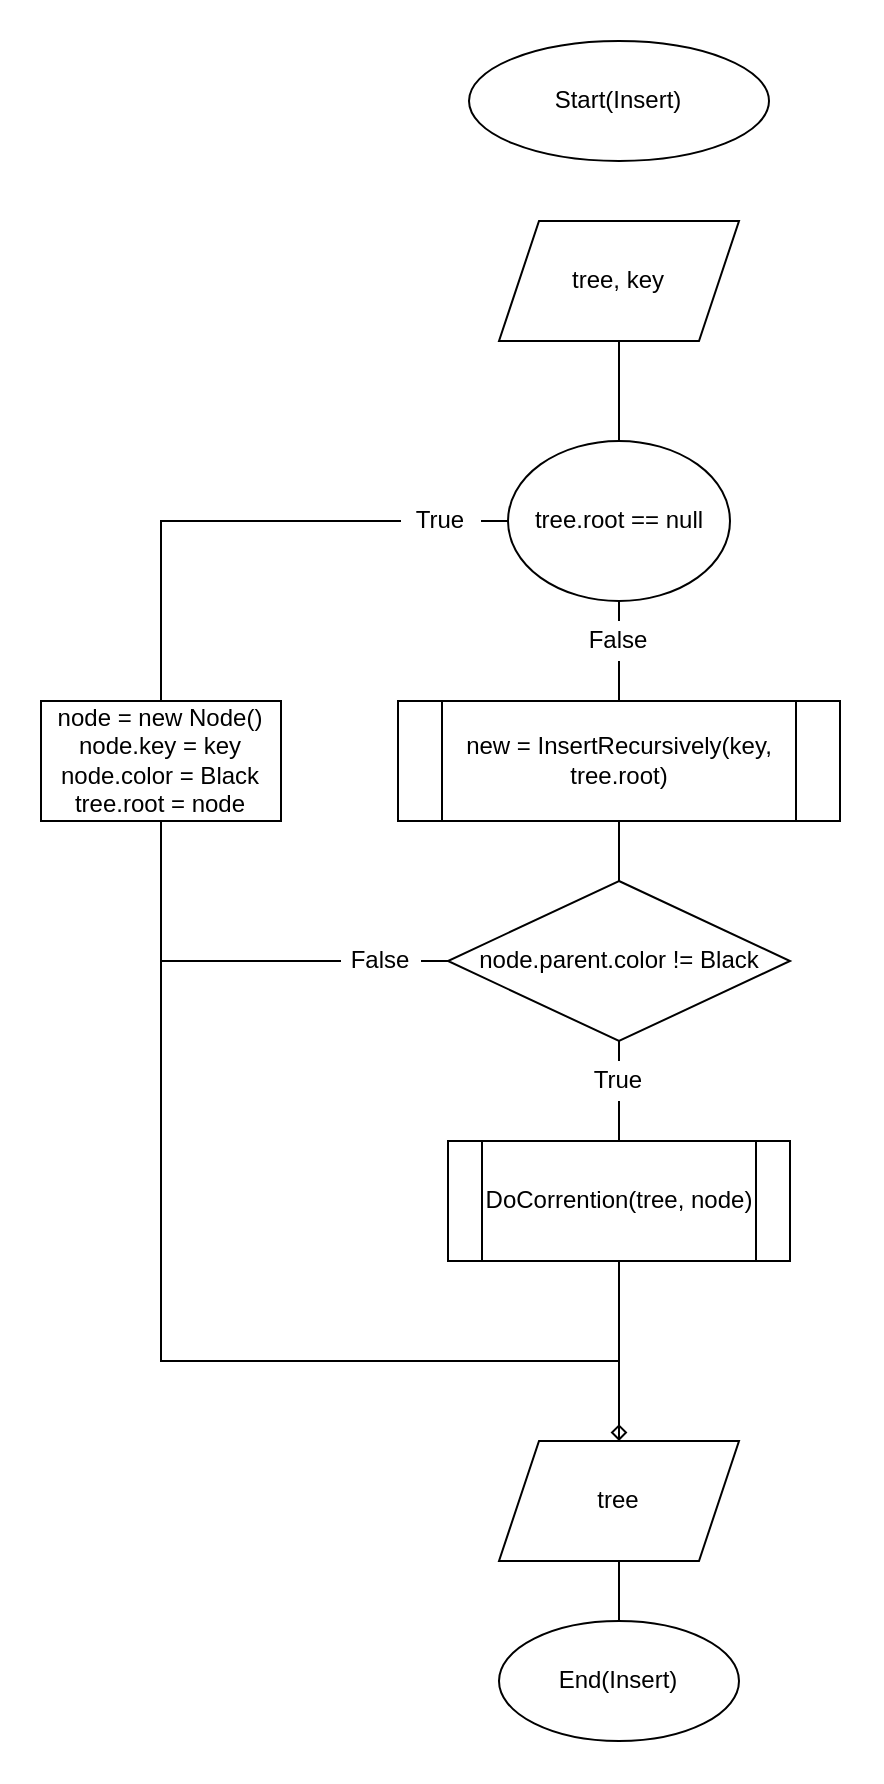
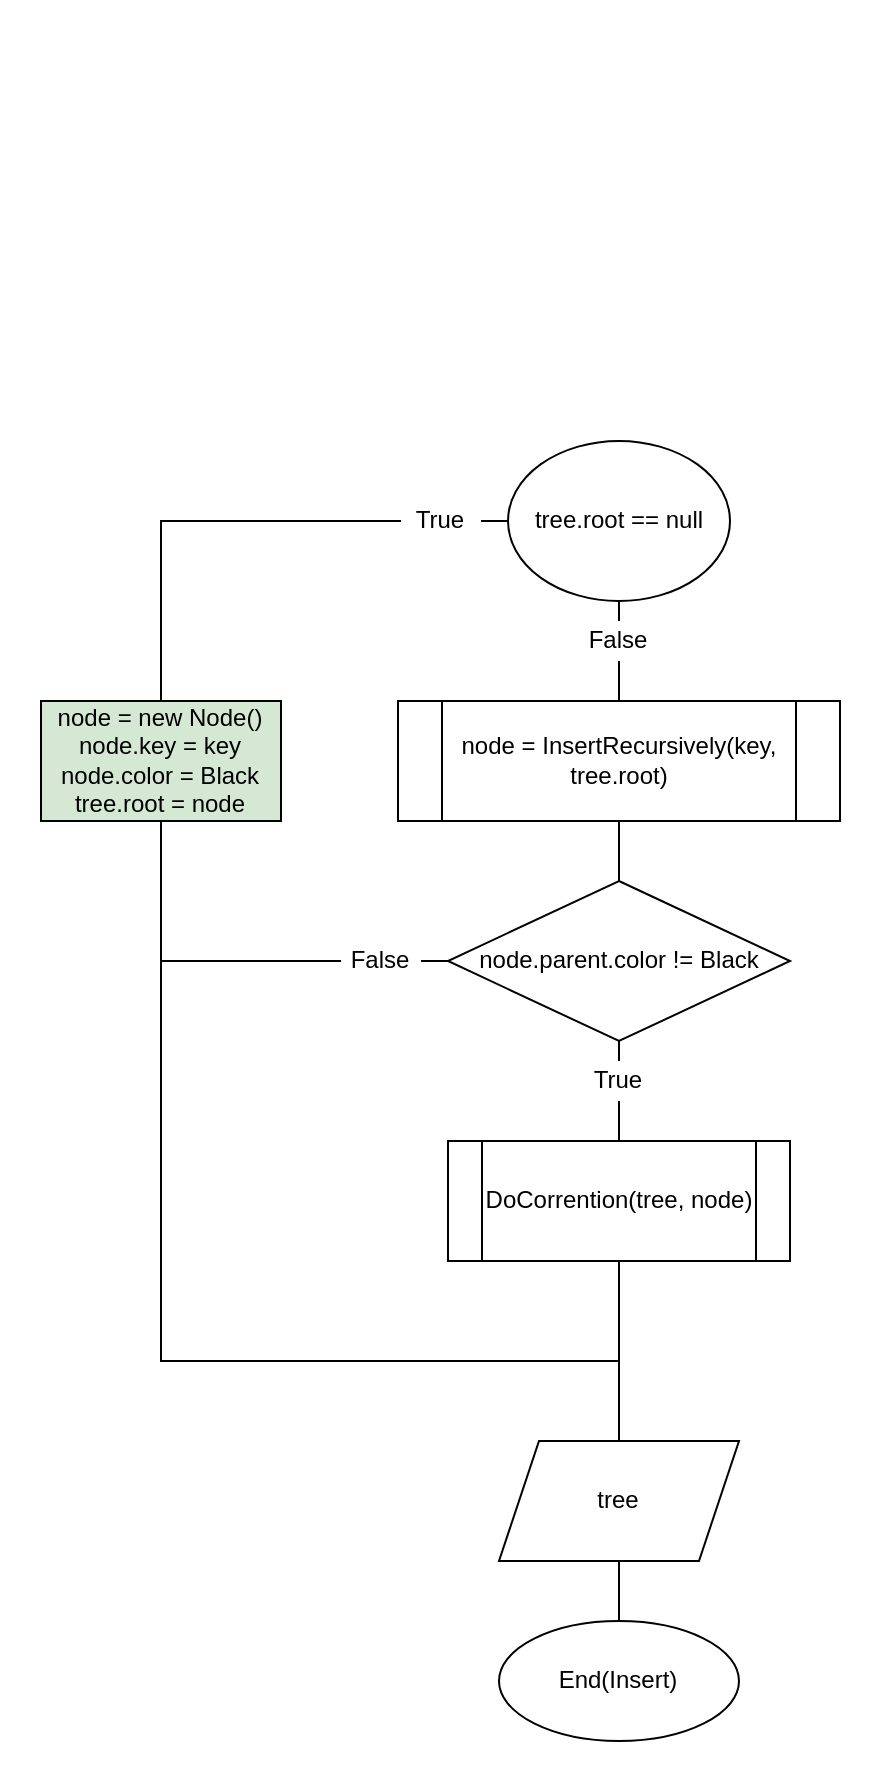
- <mxCell id="2" value="Start(Insert)" style="ellipse;whiteSpace=wrap;html=1;" vertex="1" parent="1"><mxGeometry x="234" width="150" height="60" as="geometry" y="20" /></mxCell>
- <mxCell id="4" value="tree, key" style="shape=parallelogram;perimeter=parallelogramPerimeter;whiteSpace=wrap;html=1;fixedSize=1;" vertex="1" parent="1"><mxGeometry x="249" y="110" width="120" height="60" as="geometry" /></mxCell>
- <mxCell id="3" style="edgeStyle=orthogonalEdgeStyle;rounded=0;orthogonalLoop=1;jettySize=auto;html=1;exitX=0.5;exitY=1;exitDx=0;exitDy=0;entryX=0.5;entryY=0;entryDx=0;entryDy=0;endArrow=none;endFill=0;" edge="1" parent="1" source="4" target="7"><mxGeometry relative="1" as="geometry" /></mxCell>
- <mxCell id="11" value="node = new Node()&lt;br&gt;node.key = key&lt;br&gt;node.color = Black&lt;br&gt;tree.root = node" style="rounded=0;whiteSpace=wrap;html=1;" vertex="1" parent="1"><mxGeometry x="20" y="350" width="120" height="60" as="geometry" /></mxCell>
+ <mxCell id="11" value="node = new Node()&lt;br&gt;node.key = key&lt;br&gt;node.color = Black&lt;br&gt;tree.root = node" style="rounded=0;whiteSpace=wrap;html=1;fillColor=#d5e8d4;" vertex="1" parent="1"><mxGeometry x="20" y="350" width="120" height="60" as="geometry" /></mxCell>
- <mxCell id="15" value="new = InsertRecursively(key, tree.root)" style="shape=process;whiteSpace=wrap;html=1;backgroundOutline=1;" vertex="1" parent="1"><mxGeometry x="198.5" y="350" width="221" height="60" as="geometry" /></mxCell>
+ <mxCell id="15" value="node = InsertRecursively(key, tree.root)" style="shape=process;whiteSpace=wrap;html=1;backgroundOutline=1;" vertex="1" parent="1"><mxGeometry x="198.5" y="350" width="221" height="60" as="geometry" /></mxCell>
- <mxCell id="10" style="edgeStyle=orthogonalEdgeStyle;rounded=0;orthogonalLoop=1;jettySize=auto;html=1;exitX=0.5;exitY=1;exitDx=0;exitDy=0;entryX=0.5;entryY=0;entryDx=0;entryDy=0;endArrow=diamond;endFill=0;" edge="1" parent="1" source="11" target="26"><mxGeometry relative="1" as="geometry"><Array as="points"><mxPoint x="80" y="680" /><mxPoint x="309" y="680" /></Array></mxGeometry></mxCell>
+ <mxCell id="10" style="edgeStyle=orthogonalEdgeStyle;rounded=0;orthogonalLoop=1;jettySize=auto;html=1;exitX=0.5;exitY=1;exitDx=0;exitDy=0;entryX=0.5;entryY=0;entryDx=0;entryDy=0;endArrow=none;endFill=0;" edge="1" parent="1" source="11" target="26"><mxGeometry relative="1" as="geometry"><Array as="points"><mxPoint x="80" y="680" /><mxPoint x="309" y="680" /></Array></mxGeometry></mxCell>
